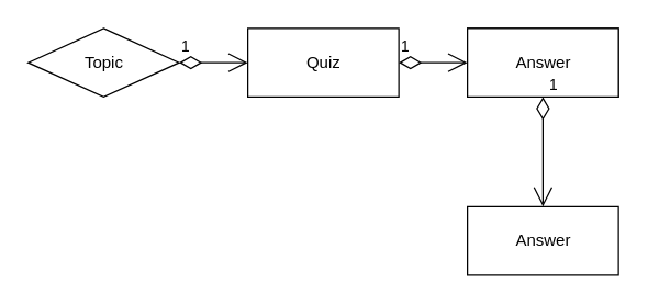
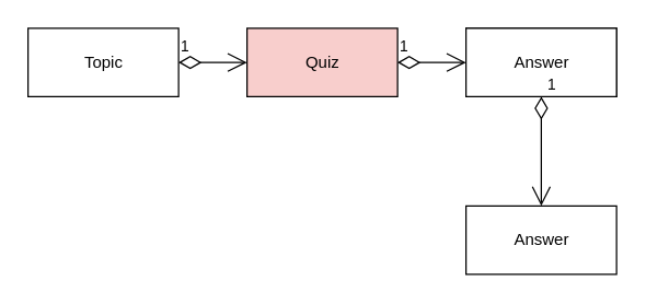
- <mxCell id="2" value="Topic" style="rhombus;html=1;" parent="1" vertex="1"><mxGeometry x="20" y="20" width="110" height="50" as="geometry" /></mxCell>
+ <mxCell id="2" value="Topic" style="html=1;" parent="1" vertex="1"><mxGeometry x="20" y="20" width="110" height="50" as="geometry" /></mxCell>
- <mxCell id="3" value="Quiz" style="html=1;" parent="1" vertex="1"><mxGeometry x="180" y="20" width="110" height="50" as="geometry" /></mxCell>
+ <mxCell id="3" value="Quiz" style="html=1;fillColor=#f8cecc;" parent="1" vertex="1"><mxGeometry x="180" y="20" width="110" height="50" as="geometry" /></mxCell>
